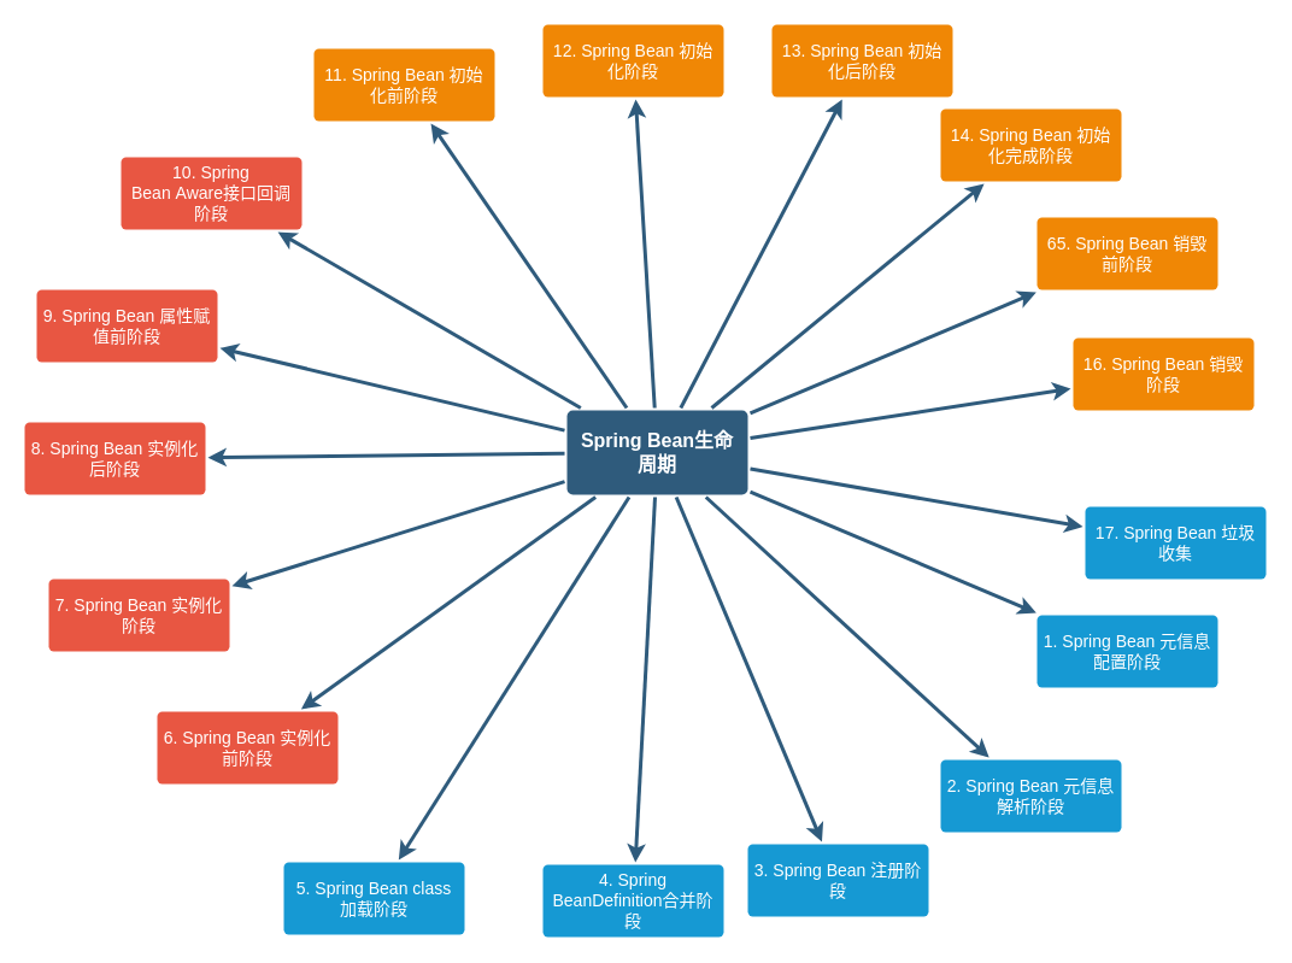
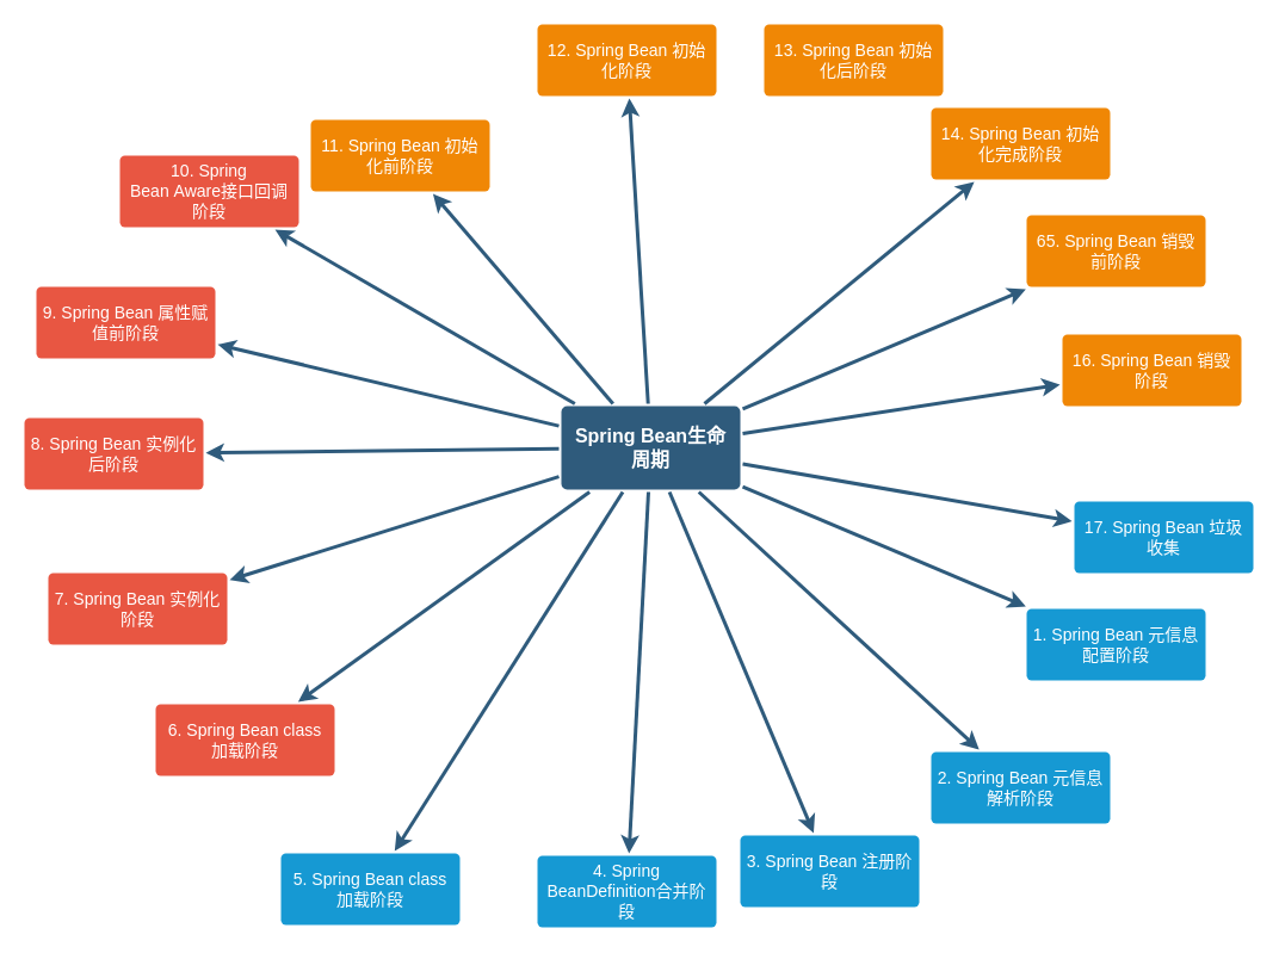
- <mxCell id="22" value="&lt;span style=&quot;font-family: , &amp;#34;stheiti&amp;#34; , &amp;#34;hei&amp;#34; , &amp;#34;heiti sc&amp;#34; , &amp;#34;microsoft yahei&amp;#34; , &amp;#34;arial&amp;#34; , sans-serif ; font-weight: 400&quot;&gt;11. Spring Bean&amp;nbsp;初始化前阶段&lt;/span&gt;" style="rounded=1;whiteSpace=wrap;html=1;shadow=0;labelBackgroundColor=none;strokeColor=none;strokeWidth=3;fillColor=#F08705;fontFamily=Helvetica;fontSize=14;fontColor=#FFFFFF;align=center;spacing=5;fontStyle=1;arcSize=7;perimeterSpacing=2;" parent="1" vertex="1"><mxGeometry x="260" y="40" width="150" height="60" as="geometry" /></mxCell>
+ <mxCell id="22" value="&lt;span style=&quot;font-family: , &amp;#34;stheiti&amp;#34; , &amp;#34;hei&amp;#34; , &amp;#34;heiti sc&amp;#34; , &amp;#34;microsoft yahei&amp;#34; , &amp;#34;arial&amp;#34; , sans-serif ; font-weight: 400&quot;&gt;11. Spring Bean&amp;nbsp;初始化前阶段&lt;/span&gt;" style="rounded=1;whiteSpace=wrap;html=1;shadow=0;labelBackgroundColor=none;strokeColor=none;strokeWidth=3;fillColor=#F08705;fontFamily=Helvetica;fontSize=14;fontColor=#FFFFFF;align=center;spacing=5;fontStyle=1;arcSize=7;perimeterSpacing=2;" parent="1" vertex="1"><mxGeometry x="260" y="100" width="150" height="60" as="geometry" /></mxCell>
- <mxCell id="14" style="edgeStyle=none;rounded=0;jumpStyle=none;html=1;shadow=0;labelBackgroundColor=none;startArrow=none;startFill=0;endArrow=classic;endFill=1;jettySize=auto;orthogonalLoop=1;strokeColor=#2F5B7C;strokeWidth=3;fontFamily=Helvetica;fontSize=16;fontColor=#23445D;spacing=5;" edge="1" parent="1" source="19" target="32"><mxGeometry relative="1" as="geometry" /></mxCell>
- <mxCell id="26" value="&lt;span style=&quot;font-family: , &amp;#34;stheiti&amp;#34; , &amp;#34;hei&amp;#34; , &amp;#34;heiti sc&amp;#34; , &amp;#34;microsoft yahei&amp;#34; , &amp;#34;arial&amp;#34; , sans-serif ; font-weight: 400&quot;&gt;6. Spring Bean 实例化前阶段&lt;/span&gt;" style="rounded=1;whiteSpace=wrap;html=1;shadow=0;labelBackgroundColor=none;strokeColor=none;strokeWidth=3;fillColor=#e85642;fontFamily=Helvetica;fontSize=14;fontColor=#FFFFFF;align=center;spacing=5;fontStyle=1;arcSize=7;perimeterSpacing=2;" vertex="1" parent="1"><mxGeometry x="130" y="590" width="150" height="60" as="geometry" /></mxCell>
+ <mxCell id="26" value="&lt;span style=&quot;font-family: , &amp;#34;stheiti&amp;#34; , &amp;#34;hei&amp;#34; , &amp;#34;heiti sc&amp;#34; , &amp;#34;microsoft yahei&amp;#34; , &amp;#34;arial&amp;#34; , sans-serif ; font-weight: 400&quot;&gt;6. Spring Bean class加载阶段&lt;/span&gt;" style="rounded=1;whiteSpace=wrap;html=1;shadow=0;labelBackgroundColor=none;strokeColor=none;strokeWidth=3;fillColor=#e85642;fontFamily=Helvetica;fontSize=14;fontColor=#FFFFFF;align=center;spacing=5;fontStyle=1;arcSize=7;perimeterSpacing=2;" vertex="1" parent="1"><mxGeometry x="130" y="590" width="150" height="60" as="geometry" /></mxCell>
